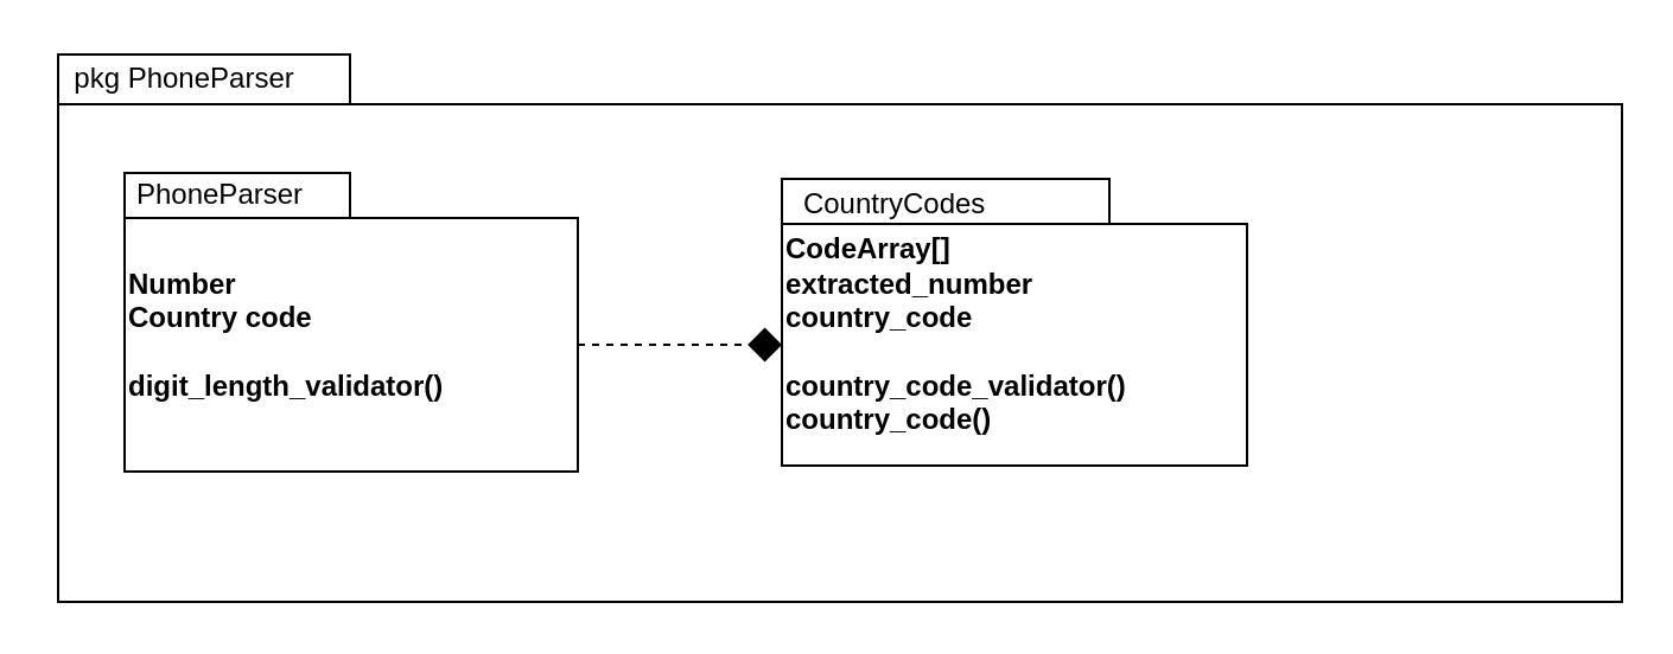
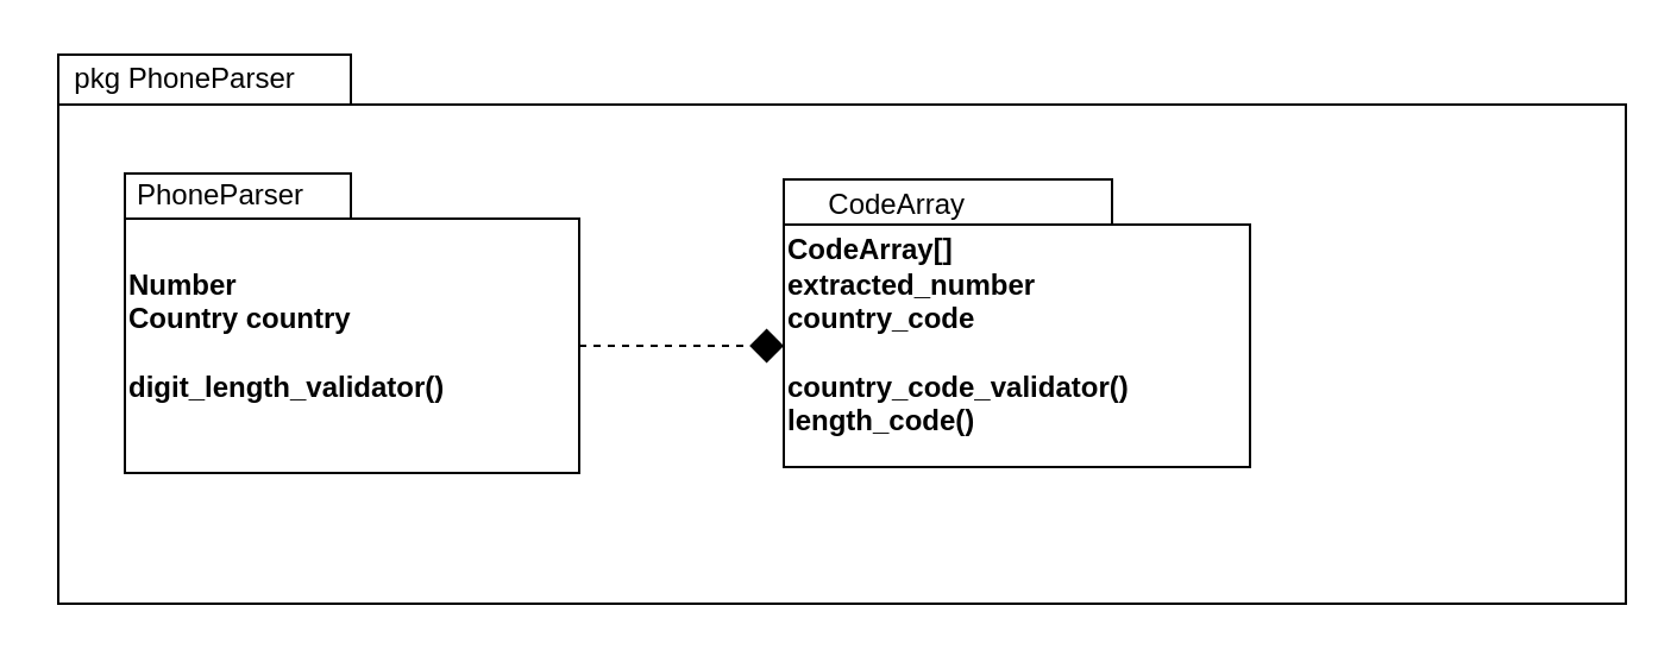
- <mxCell id="4" value="CountryCodes&lt;span style=&quot;white-space: pre;&quot;&gt; &lt;/span&gt;" style="text;html=1;align=center;verticalAlign=middle;resizable=0;points=[];autosize=1;strokeColor=none;fillColor=none;" vertex="1" parent="1"><mxGeometry x="321" y="72.5" width="114" height="26" as="geometry" /></mxCell>
+ <mxCell id="4" value="CodeArray&lt;span style=&quot;white-space: pre;&quot;&gt; &lt;/span&gt;" style="text;html=1;align=center;verticalAlign=middle;resizable=0;points=[];autosize=1;strokeColor=none;fillColor=none;" vertex="1" parent="1"><mxGeometry x="321" y="72.5" width="114" height="26" as="geometry" /></mxCell>
- <mxCell id="5" value="&lt;div align=&quot;left&quot;&gt;Number &lt;br&gt;&lt;/div&gt;&lt;div align=&quot;left&quot;&gt;Country code&lt;/div&gt;&lt;div align=&quot;left&quot;&gt;&lt;br&gt;&lt;/div&gt;&lt;div align=&quot;left&quot;&gt;digit_length_validator()&lt;br&gt;&lt;/div&gt;" style="shape=folder;fontStyle=1;spacingTop=10;tabWidth=95;tabHeight=19;tabPosition=left;html=1;align=left;" vertex="1" parent="1"><mxGeometry x="52" y="72.5" width="191" height="126" as="geometry" /></mxCell>
+ <mxCell id="5" value="&lt;div align=&quot;left&quot;&gt;Number &lt;br&gt;&lt;/div&gt;&lt;div align=&quot;left&quot;&gt;Country country&lt;/div&gt;&lt;div align=&quot;left&quot;&gt;&lt;br&gt;&lt;/div&gt;&lt;div align=&quot;left&quot;&gt;digit_length_validator()&lt;br&gt;&lt;/div&gt;" style="shape=folder;fontStyle=1;spacingTop=10;tabWidth=95;tabHeight=19;tabPosition=left;html=1;align=left;" vertex="1" parent="1"><mxGeometry x="52" y="72.5" width="191" height="126" as="geometry" /></mxCell>
- <mxCell id="3" value="&lt;div align=&quot;left&quot;&gt;CodeArray[]&lt;/div&gt;&lt;div align=&quot;left&quot;&gt;extracted_number&lt;/div&gt;&lt;div align=&quot;left&quot;&gt;country_code&lt;/div&gt;&lt;div align=&quot;left&quot;&gt;&lt;br&gt;&lt;/div&gt;&lt;div align=&quot;left&quot;&gt;country_code_validator()&lt;/div&gt;&lt;div align=&quot;left&quot;&gt;country_code()&lt;br&gt;&lt;/div&gt;" style="shape=folder;fontStyle=1;spacingTop=10;tabWidth=138;tabHeight=19;tabPosition=left;html=1;align=left;" vertex="1" parent="1"><mxGeometry x="329" y="75" width="196" height="121" as="geometry" /></mxCell>
+ <mxCell id="3" value="&lt;div align=&quot;left&quot;&gt;CodeArray[]&lt;/div&gt;&lt;div align=&quot;left&quot;&gt;extracted_number&lt;/div&gt;&lt;div align=&quot;left&quot;&gt;country_code&lt;/div&gt;&lt;div align=&quot;left&quot;&gt;&lt;br&gt;&lt;/div&gt;&lt;div align=&quot;left&quot;&gt;country_code_validator()&lt;/div&gt;&lt;div align=&quot;left&quot;&gt;length_code()&lt;br&gt;&lt;/div&gt;" style="shape=folder;fontStyle=1;spacingTop=10;tabWidth=138;tabHeight=19;tabPosition=left;html=1;align=left;" vertex="1" parent="1"><mxGeometry x="329" y="75" width="196" height="121" as="geometry" /></mxCell>
